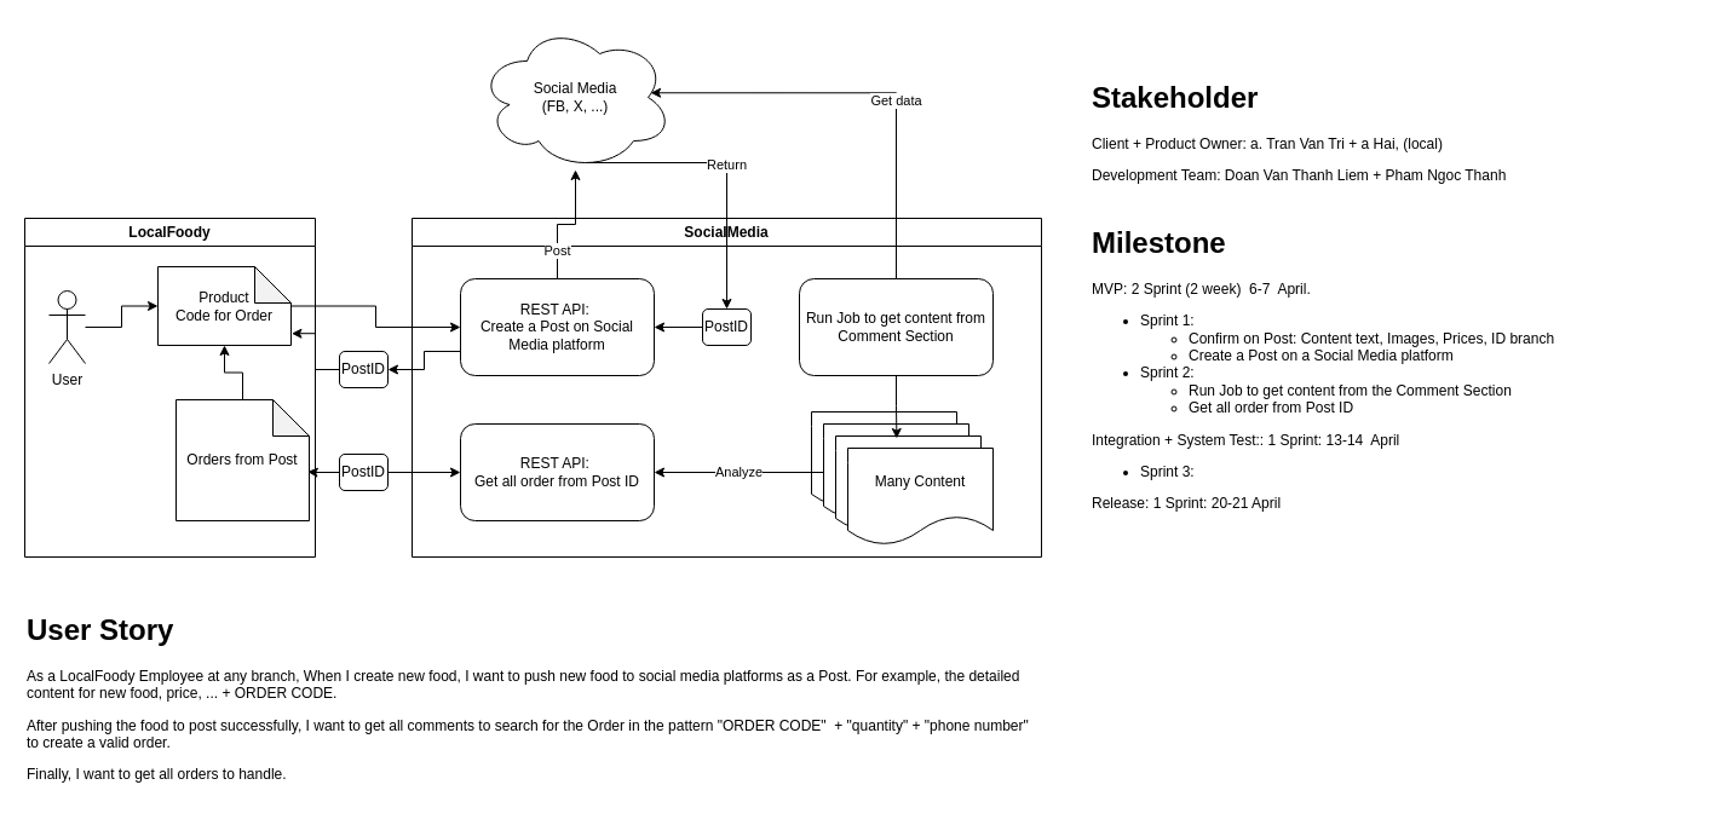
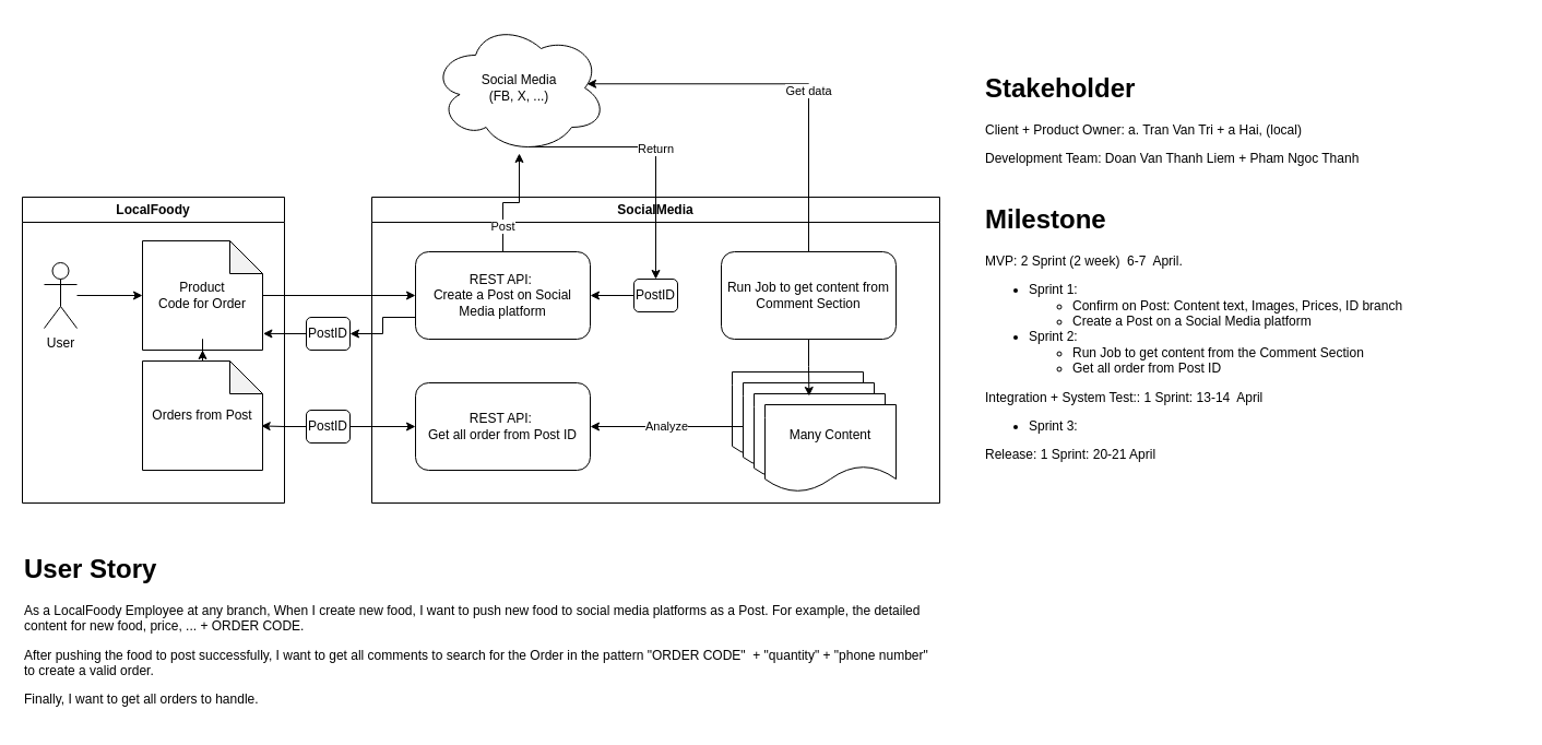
- <mxCell id="5" value="Product&lt;div&gt;Code for Order&lt;/div&gt;" style="shape=note;whiteSpace=wrap;html=1;backgroundOutline=1;darkOpacity=0.05;" parent="2" vertex="1"><mxGeometry x="110" y="40" width="110" height="65" as="geometry" /></mxCell>
+ <mxCell id="5" value="Product&lt;div&gt;Code for Order&lt;/div&gt;" style="shape=note;whiteSpace=wrap;html=1;backgroundOutline=1;darkOpacity=0.05;" parent="2" vertex="1"><mxGeometry x="110" y="40" width="110" height="100" as="geometry" /></mxCell>
- <mxCell id="7" value="Orders from Post" style="shape=note;whiteSpace=wrap;html=1;backgroundOutline=1;darkOpacity=0.05;" parent="2" vertex="1"><mxGeometry x="125" y="150" width="110" height="100" as="geometry" /></mxCell>
+ <mxCell id="7" value="Orders from Post" style="shape=note;whiteSpace=wrap;html=1;backgroundOutline=1;darkOpacity=0.05;" parent="2" vertex="1"><mxGeometry x="110" y="150" width="110" height="100" as="geometry" /></mxCell>
